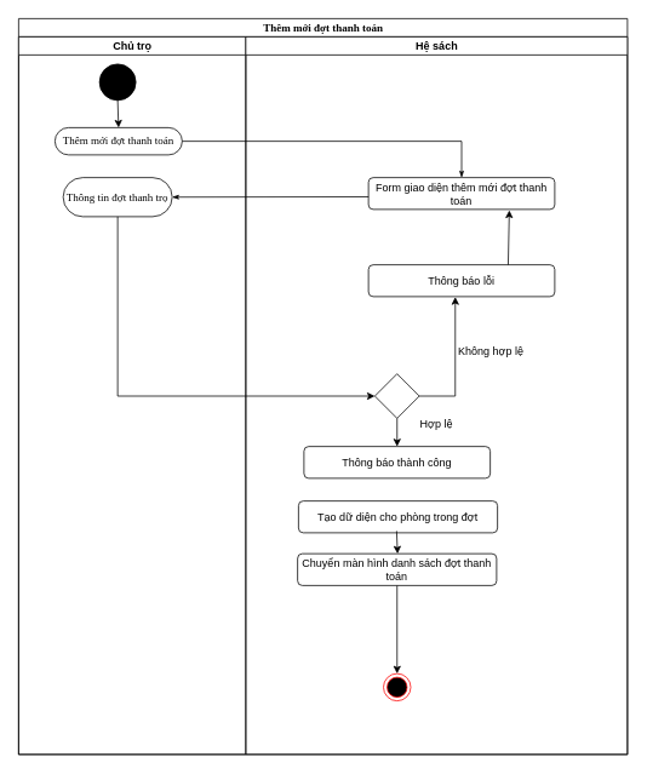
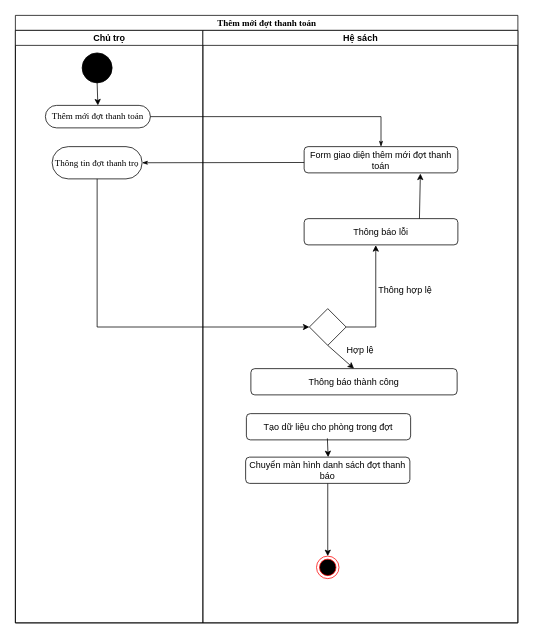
- <mxCell id="23" value="Không hợp lệ" style="text;html=1;align=center;verticalAlign=middle;whiteSpace=wrap;rounded=0;" vertex="1" parent="11"><mxGeometry x="230" y="331" width="80" height="30" as="geometry" /></mxCell>
+ <mxCell id="23" value="Thông hợp lệ" style="text;html=1;align=center;verticalAlign=middle;whiteSpace=wrap;rounded=0;" vertex="1" parent="11"><mxGeometry x="230" y="331" width="80" height="30" as="geometry" /></mxCell>
- <mxCell id="16" value="Thông báo thành công" style="rounded=1;whiteSpace=wrap;html=1;" parent="11" vertex="1"><mxGeometry x="64" y="451" width="205" height="35" as="geometry" /></mxCell>
+ <mxCell id="16" value="Thông báo thành công" style="rounded=1;whiteSpace=wrap;html=1;" parent="11" vertex="1"><mxGeometry x="64" y="451" width="275" height="35" as="geometry" /></mxCell>
- <mxCell id="21" value="Tạo dữ diện cho phòng trong đợt" style="rounded=1;whiteSpace=wrap;html=1;" parent="11" vertex="1"><mxGeometry x="58" y="511" width="219" height="35" as="geometry" /></mxCell>
+ <mxCell id="21" value="Tạo dữ liệu cho phòng trong đợt" style="rounded=1;whiteSpace=wrap;html=1;" parent="11" vertex="1"><mxGeometry x="58" y="511" width="219" height="35" as="geometry" /></mxCell>
- <mxCell id="24" value="Chuyển màn hình danh sách đợt thanh toán" style="rounded=1;whiteSpace=wrap;html=1;" vertex="1" parent="11"><mxGeometry x="57" y="569" width="219" height="35" as="geometry" /></mxCell>
+ <mxCell id="24" value="Chuyển màn hình danh sách đợt thanh báo" style="rounded=1;whiteSpace=wrap;html=1;" vertex="1" parent="11"><mxGeometry x="57" y="569" width="219" height="35" as="geometry" /></mxCell>
